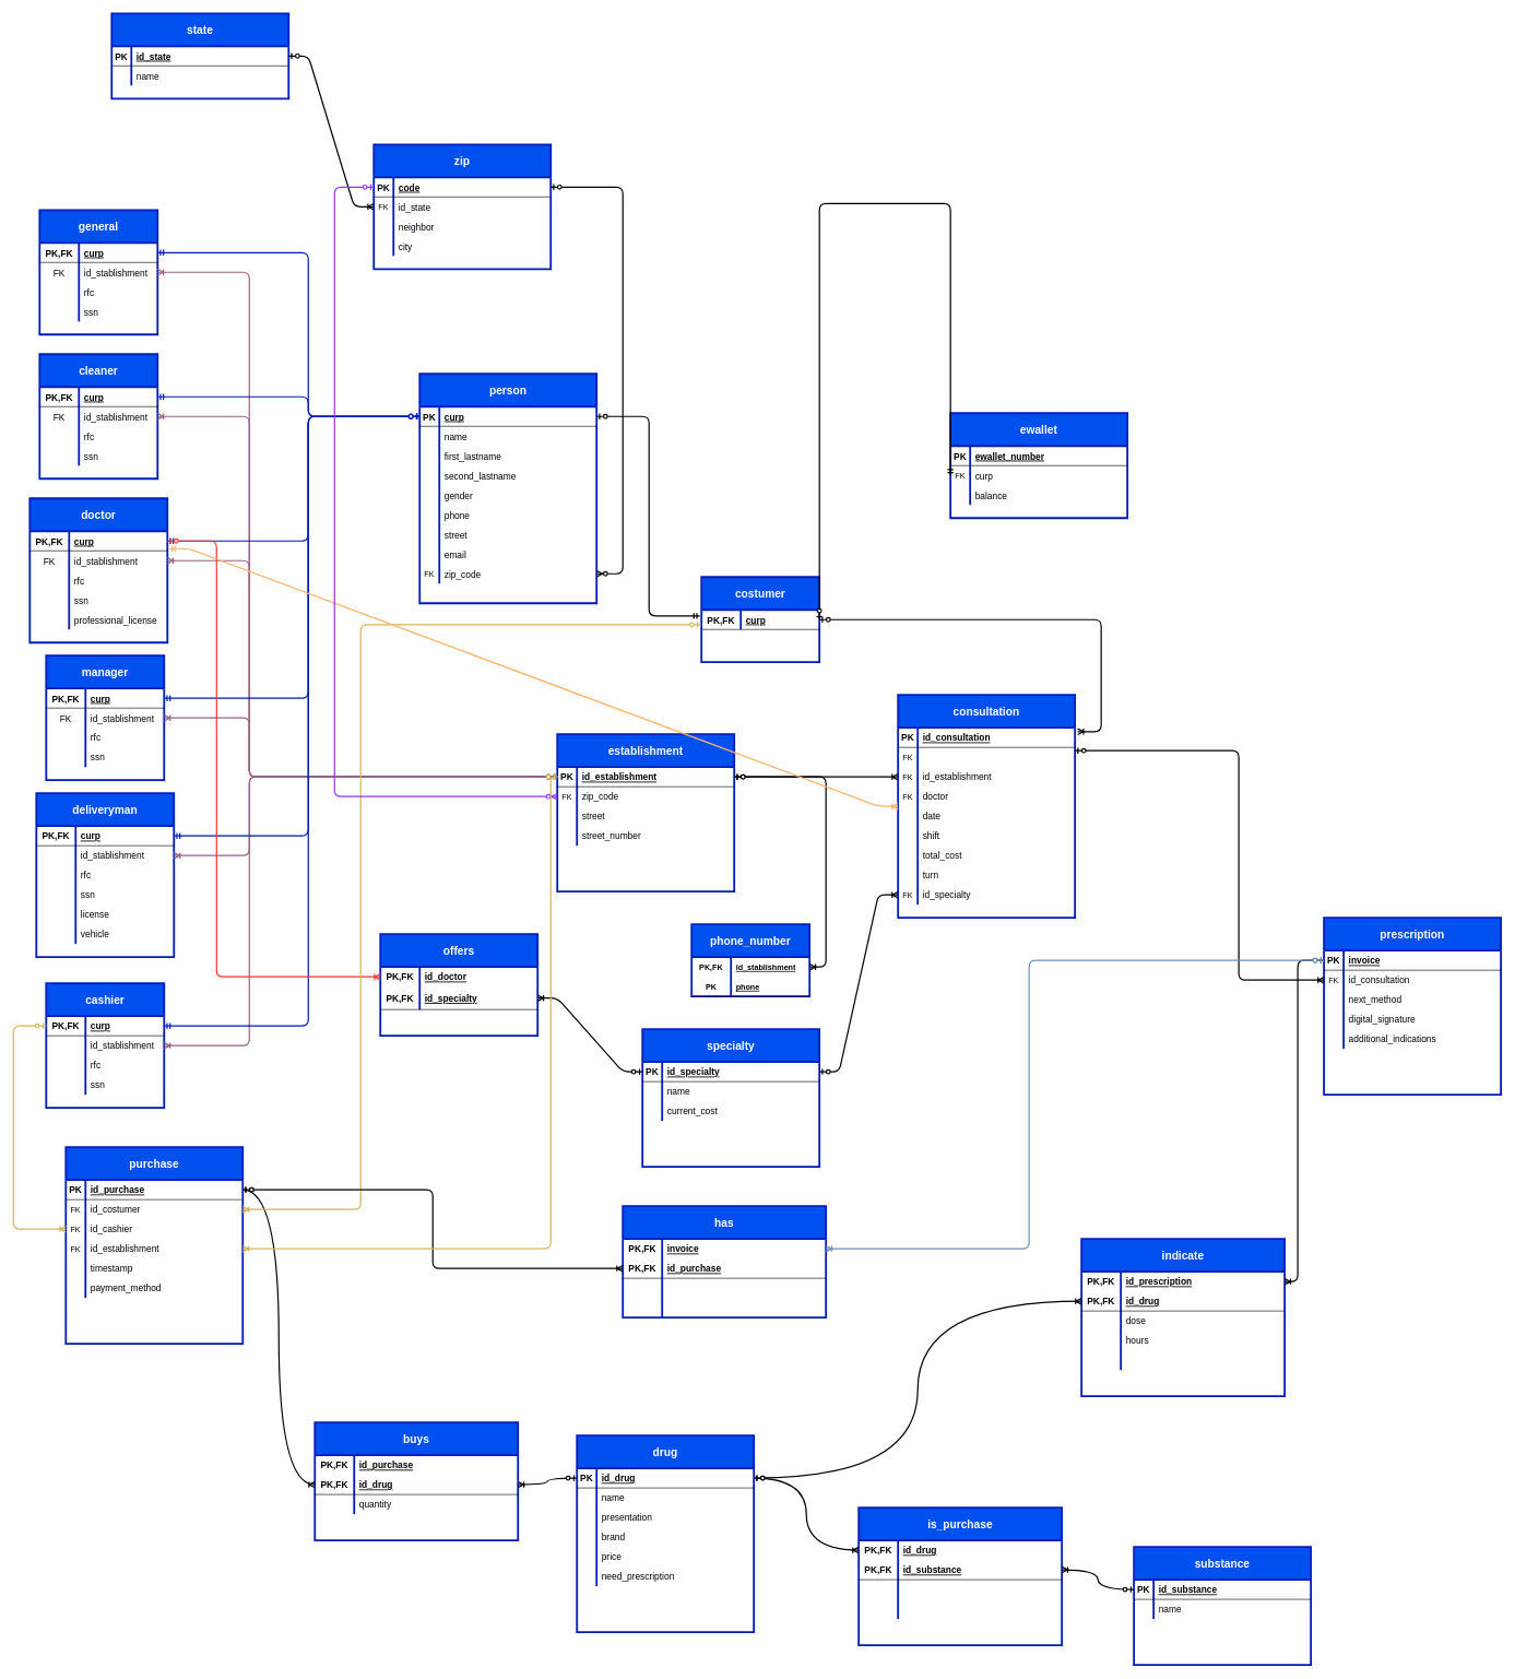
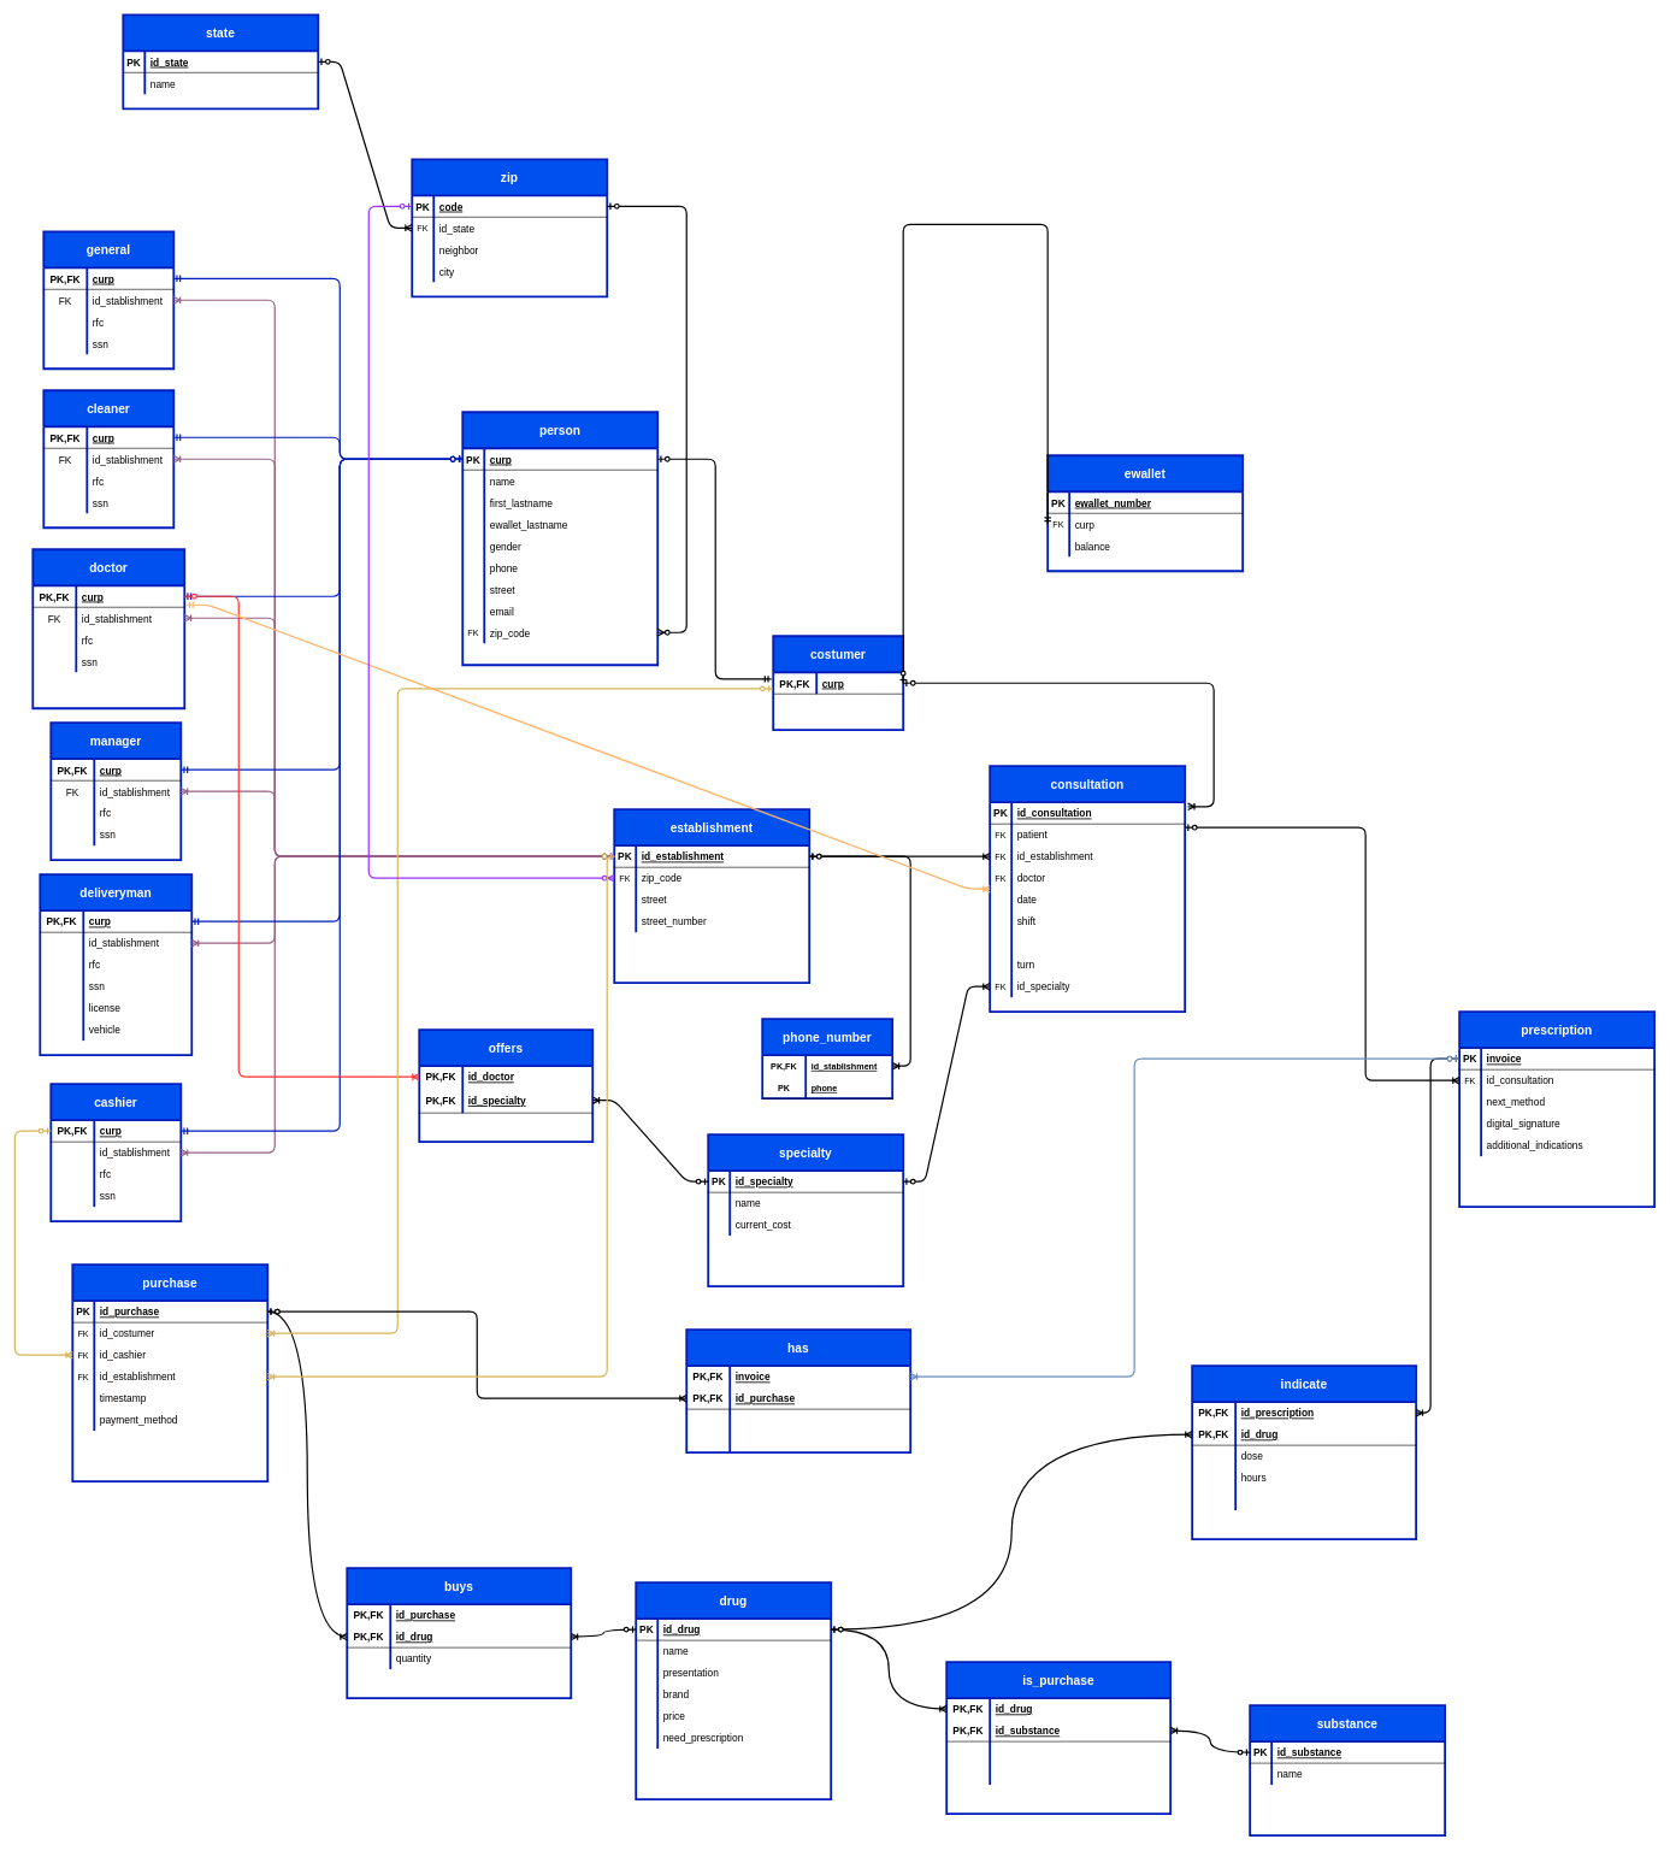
- <mxCell id="14" value="second_lastname" style="shape=partialRectangle;connectable=0;fillColor=none;top=0;left=0;bottom=0;right=0;align=left;spacingLeft=6;overflow=hidden;fontSize=14;" parent="12" vertex="1"><mxGeometry x="30" width="240" height="30" as="geometry" /></mxCell>
+ <mxCell id="14" value="ewallet_lastname" style="shape=partialRectangle;connectable=0;fillColor=none;top=0;left=0;bottom=0;right=0;align=left;spacingLeft=6;overflow=hidden;fontSize=14;" parent="12" vertex="1"><mxGeometry x="30" width="240" height="30" as="geometry" /></mxCell>
- <mxCell id="267" value="professional_license" style="shape=partialRectangle;connectable=0;fillColor=none;top=0;left=0;bottom=0;right=0;align=left;spacingLeft=6;overflow=hidden;fontSize=14;" parent="265" vertex="1"><mxGeometry x="60" width="150" height="30" as="geometry" /></mxCell>
+ <mxCell id="143" value="patient" style="shape=partialRectangle;connectable=0;fillColor=none;top=0;left=0;bottom=0;right=0;align=left;spacingLeft=6;overflow=hidden;fontSize=14;" parent="141" vertex="1"><mxGeometry x="30" width="240" height="30" as="geometry" /></mxCell>
- <mxCell id="158" value="total_cost" style="shape=partialRectangle;connectable=0;fillColor=none;top=0;left=0;bottom=0;right=0;align=left;spacingLeft=6;overflow=hidden;fontSize=14;" parent="156" vertex="1"><mxGeometry x="30" width="240" height="30" as="geometry" /></mxCell>
